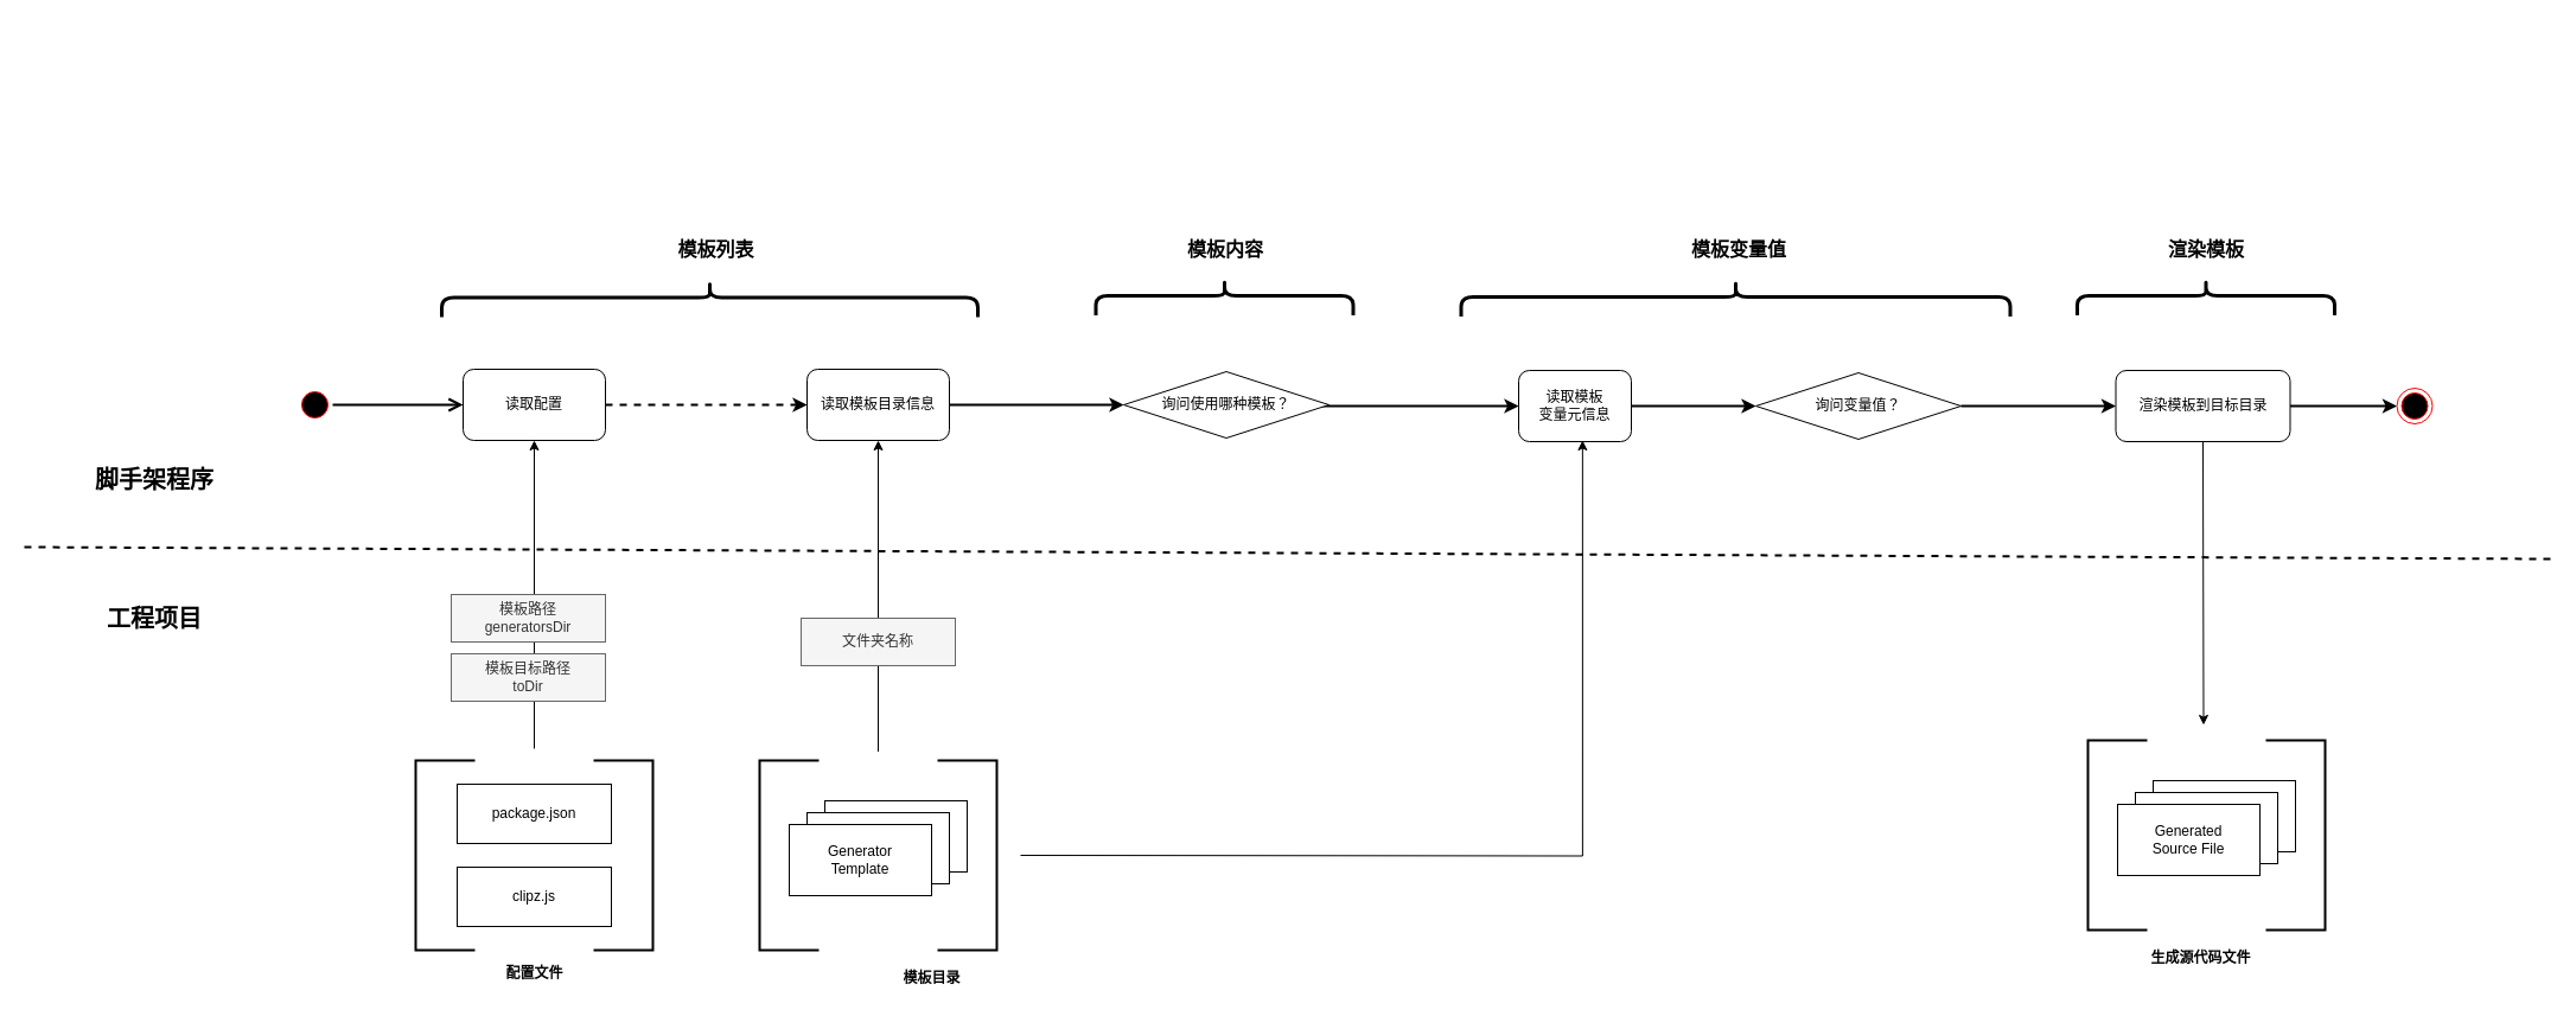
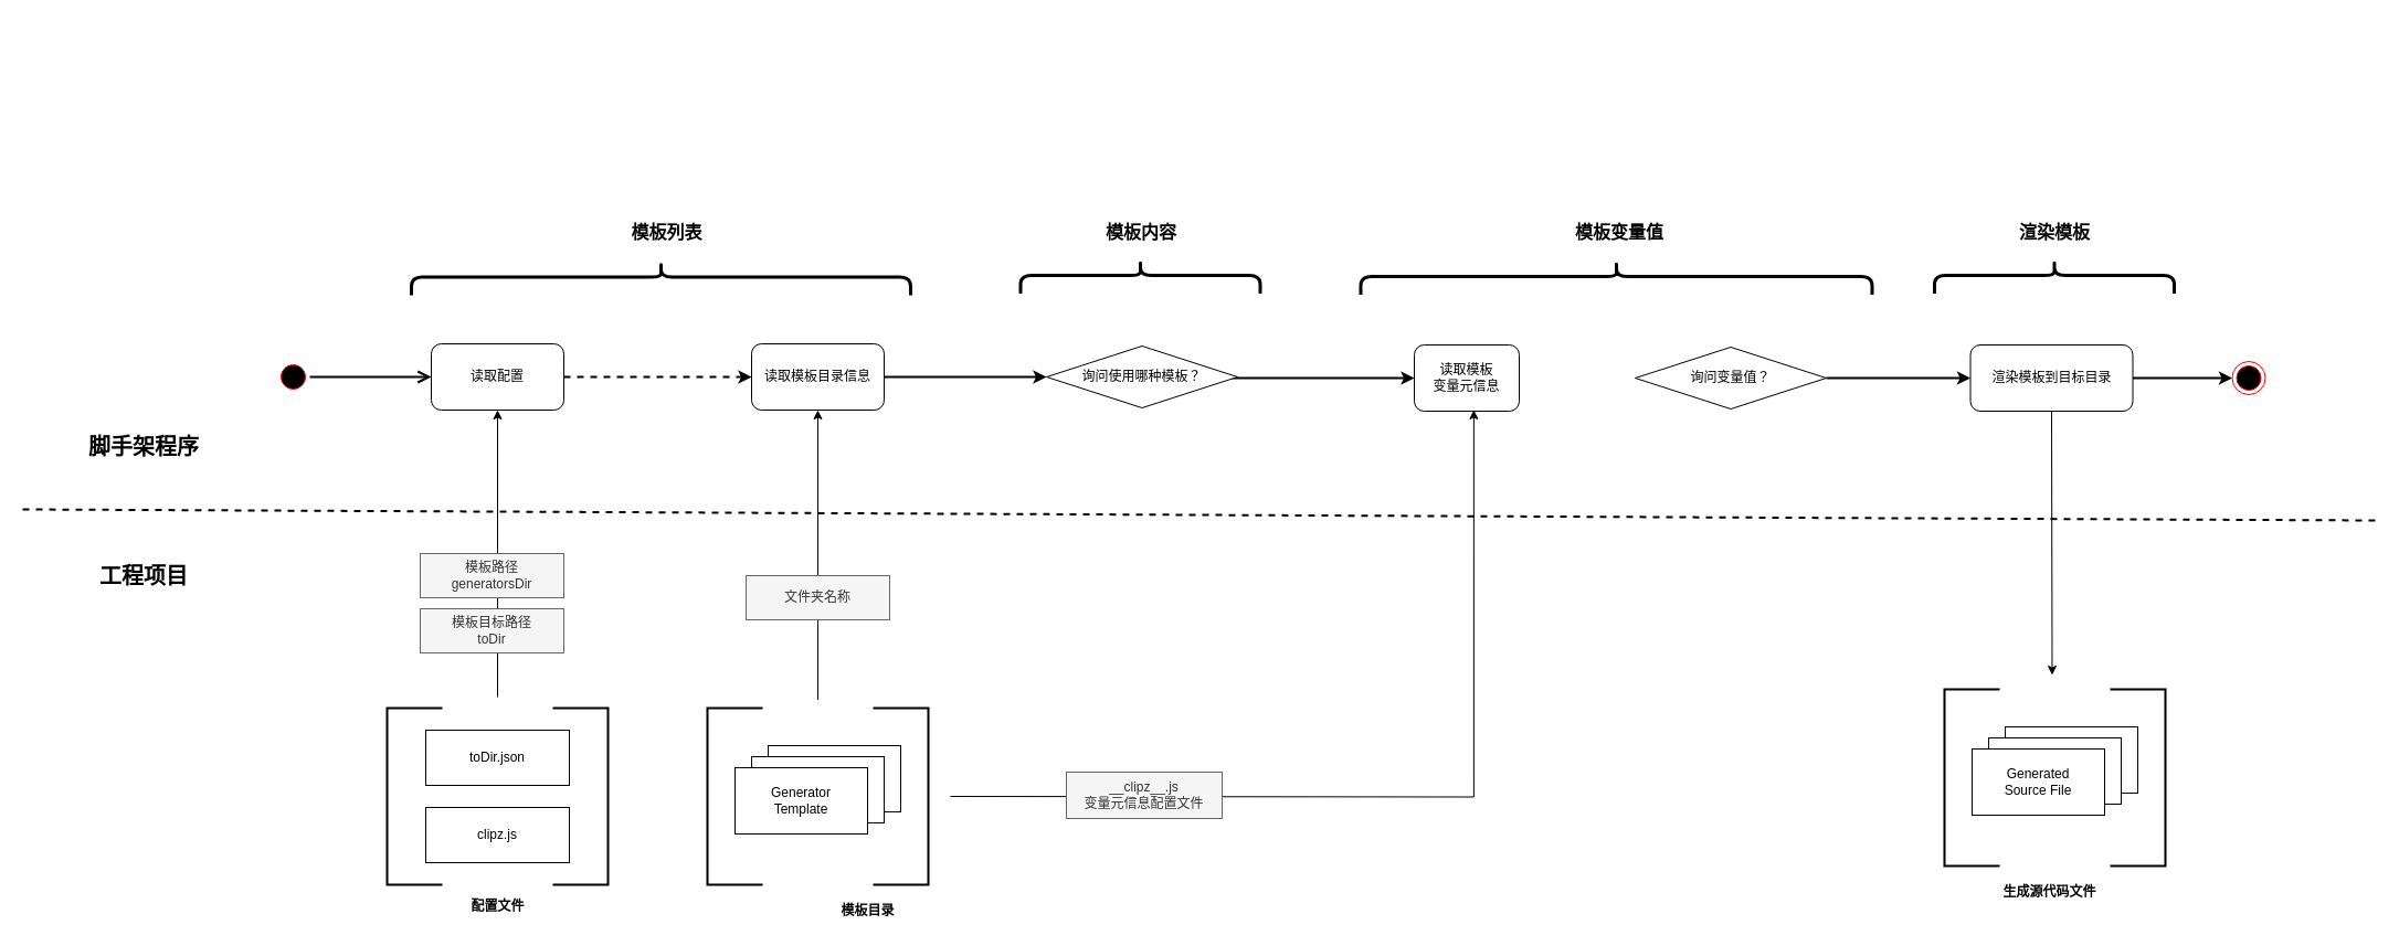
- <mxCell id="28" style="edgeStyle=orthogonalEdgeStyle;rounded=0;orthogonalLoop=1;jettySize=auto;html=1;entryX=0;entryY=0.5;entryDx=0;entryDy=0;fontSize=12;strokeWidth=2;" edge="1" parent="1" source="29" target="31"><mxGeometry relative="1" as="geometry" /></mxCell>
- <mxCell id="2" value="package.json" style="rounded=0;whiteSpace=wrap;html=1;" vertex="1" parent="1"><mxGeometry x="385" y="661" width="130" height="50" as="geometry" /></mxCell>
+ <mxCell id="2" value="toDir.json" style="rounded=0;whiteSpace=wrap;html=1;" vertex="1" parent="1"><mxGeometry x="385" y="661" width="130" height="50" as="geometry" /></mxCell>
+ <mxCell id="34" value="__clipz__.js&lt;br&gt;变量元信息配置文件" style="rounded=0;whiteSpace=wrap;html=1;fontSize=12;align=center;fillColor=#f5f5f5;strokeColor=#666666;fontColor=#333333;" vertex="1" parent="1"><mxGeometry x="965" y="699" width="141" height="42" as="geometry" /></mxCell>
